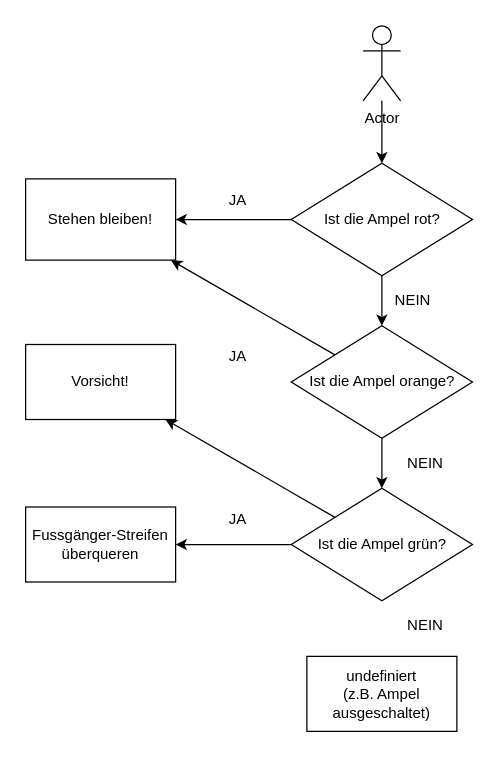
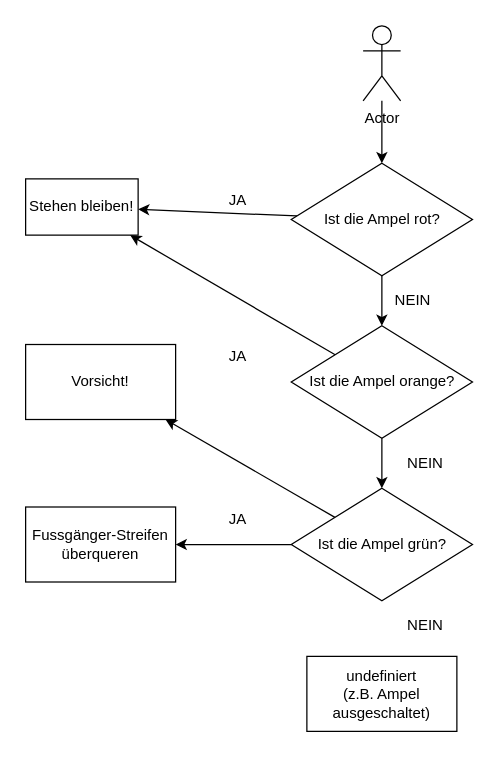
- <mxCell id="7" value="Stehen bleiben!" style="rounded=0;whiteSpace=wrap;html=1;fillColor=#ffffff;" vertex="1" parent="1"><mxGeometry x="20" y="142.5" width="120" height="65" as="geometry" /></mxCell>
+ <mxCell id="7" value="Stehen bleiben!" style="rounded=0;whiteSpace=wrap;html=1;fillColor=#ffffff;" vertex="1" parent="1"><mxGeometry x="20" y="142.5" width="90" height="45" as="geometry" /></mxCell>
